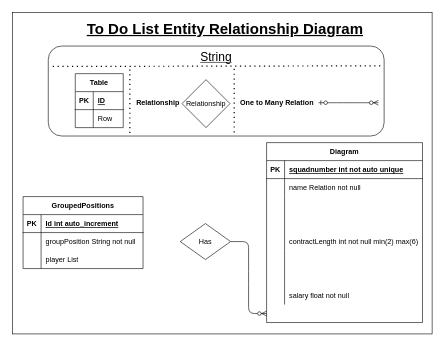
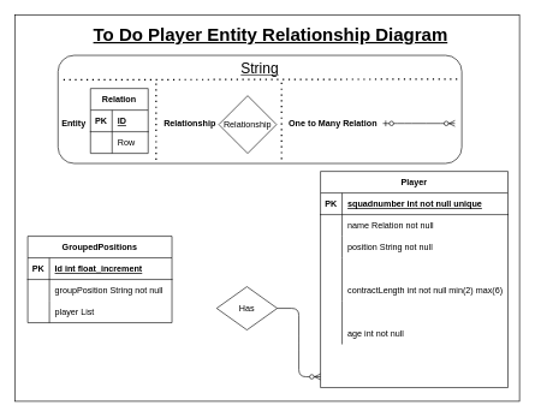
- <mxCell id="55" value="To Do List Entity Relationship Diagram" style="text;html=1;strokeColor=none;fillColor=none;align=center;verticalAlign=middle;whiteSpace=wrap;rounded=0;fontSize=25;fontStyle=5" vertex="1" parent="1"><mxGeometry x="40" y="26" width="670" height="40" as="geometry" /></mxCell>
+ <mxCell id="55" value="To Do Player Entity Relationship Diagram" style="text;html=1;strokeColor=none;fillColor=none;align=center;verticalAlign=middle;whiteSpace=wrap;rounded=0;fontSize=25;fontStyle=5" vertex="1" parent="1"><mxGeometry x="40" y="26" width="670" height="40" as="geometry" /></mxCell>
- <mxCell id="40" value="Table" style="shape=table;startSize=30;container=1;collapsible=1;childLayout=tableLayout;fixedRows=1;rowLines=0;fontStyle=1;align=center;resizeLast=1;" vertex="1" parent="1"><mxGeometry x="125" y="122" width="80" height="90" as="geometry" /></mxCell>
+ <mxCell id="40" value="Relation" style="shape=table;startSize=30;container=1;collapsible=1;childLayout=tableLayout;fixedRows=1;rowLines=0;fontStyle=1;align=center;resizeLast=1;" vertex="1" parent="1"><mxGeometry x="125" y="122" width="80" height="90" as="geometry" /></mxCell>
+ <mxCell id="47" value="Entity" style="text;html=1;strokeColor=none;fillColor=none;align=center;verticalAlign=middle;whiteSpace=wrap;rounded=0;fontStyle=1" vertex="1" parent="1"><mxGeometry x="82" y="161" width="40" height="20" as="geometry" /></mxCell>
- <mxCell id="4" value="Diagram" style="shape=table;startSize=30;container=1;collapsible=1;childLayout=tableLayout;fixedRows=1;rowLines=0;fontStyle=1;align=center;resizeLast=1;" vertex="1" parent="1"><mxGeometry x="444" y="237" width="260" height="300" as="geometry" /></mxCell>
+ <mxCell id="4" value="Player" style="shape=table;startSize=30;container=1;collapsible=1;childLayout=tableLayout;fixedRows=1;rowLines=0;fontStyle=1;align=center;resizeLast=1;" vertex="1" parent="1"><mxGeometry x="444" y="237" width="260" height="300" as="geometry" /></mxCell>
- <mxCell id="7" value="squadnumber int not auto unique" style="shape=partialRectangle;connectable=0;fillColor=none;top=0;left=0;bottom=0;right=0;align=left;spacingLeft=6;fontStyle=5;overflow=hidden;" vertex="1" parent="5"><mxGeometry x="30" width="230" height="30" as="geometry" /></mxCell>
+ <mxCell id="7" value="squadnumber int not null unique" style="shape=partialRectangle;connectable=0;fillColor=none;top=0;left=0;bottom=0;right=0;align=left;spacingLeft=6;fontStyle=5;overflow=hidden;" vertex="1" parent="5"><mxGeometry x="30" width="230" height="30" as="geometry" /></mxCell>
+ <mxCell id="13" value="position String not null" style="shape=partialRectangle;connectable=0;fillColor=none;top=0;left=0;bottom=0;right=0;align=left;spacingLeft=6;overflow=hidden;" vertex="1" parent="11"><mxGeometry x="30" width="230" height="30" as="geometry" /></mxCell>
- <mxCell id="31" value="Id int auto_increment" style="shape=partialRectangle;connectable=0;fillColor=none;top=0;left=0;bottom=0;right=0;align=left;spacingLeft=6;fontStyle=5;overflow=hidden;" vertex="1" parent="29"><mxGeometry x="30" width="170" height="30" as="geometry" /></mxCell>
+ <mxCell id="31" value="Id int float_increment" style="shape=partialRectangle;connectable=0;fillColor=none;top=0;left=0;bottom=0;right=0;align=left;spacingLeft=6;fontStyle=5;overflow=hidden;" vertex="1" parent="29"><mxGeometry x="30" width="170" height="30" as="geometry" /></mxCell>
- <mxCell id="38" value="Has" style="shape=rhombus;perimeter=rhombusPerimeter;whiteSpace=wrap;html=1;align=center;" vertex="1" parent="1"><mxGeometry x="300" y="372" width="84" height="60" as="geometry" /></mxCell>
+ <mxCell id="38" value="Has" style="shape=rhombus;perimeter=rhombusPerimeter;whiteSpace=wrap;html=1;align=center;" vertex="1" parent="1"><mxGeometry x="300" y="397" width="84" height="60" as="geometry" /></mxCell>
+ <mxCell id="23" value="age int not null" style="shape=partialRectangle;connectable=0;fillColor=none;top=0;left=0;bottom=0;right=0;align=left;spacingLeft=6;overflow=hidden;" vertex="1" parent="21"><mxGeometry x="30" width="230" height="30" as="geometry" /></mxCell>
- <mxCell id="26" value="salary float not null" style="shape=partialRectangle;connectable=0;fillColor=none;top=0;left=0;bottom=0;right=0;align=left;spacingLeft=6;overflow=hidden;" vertex="1" parent="24"><mxGeometry x="30" width="230" height="30" as="geometry" /></mxCell>
